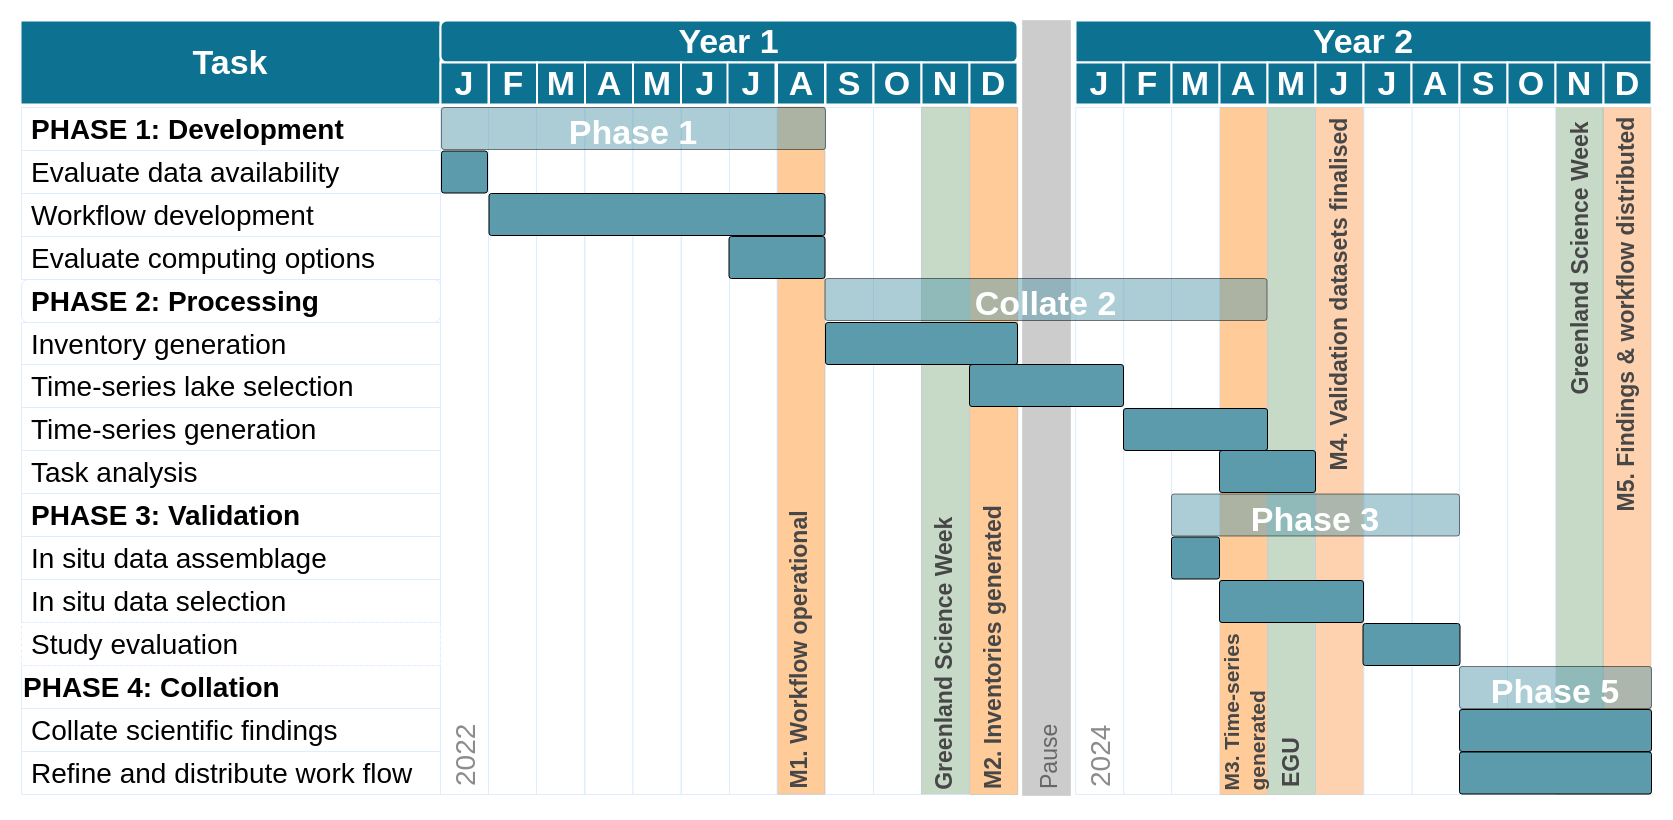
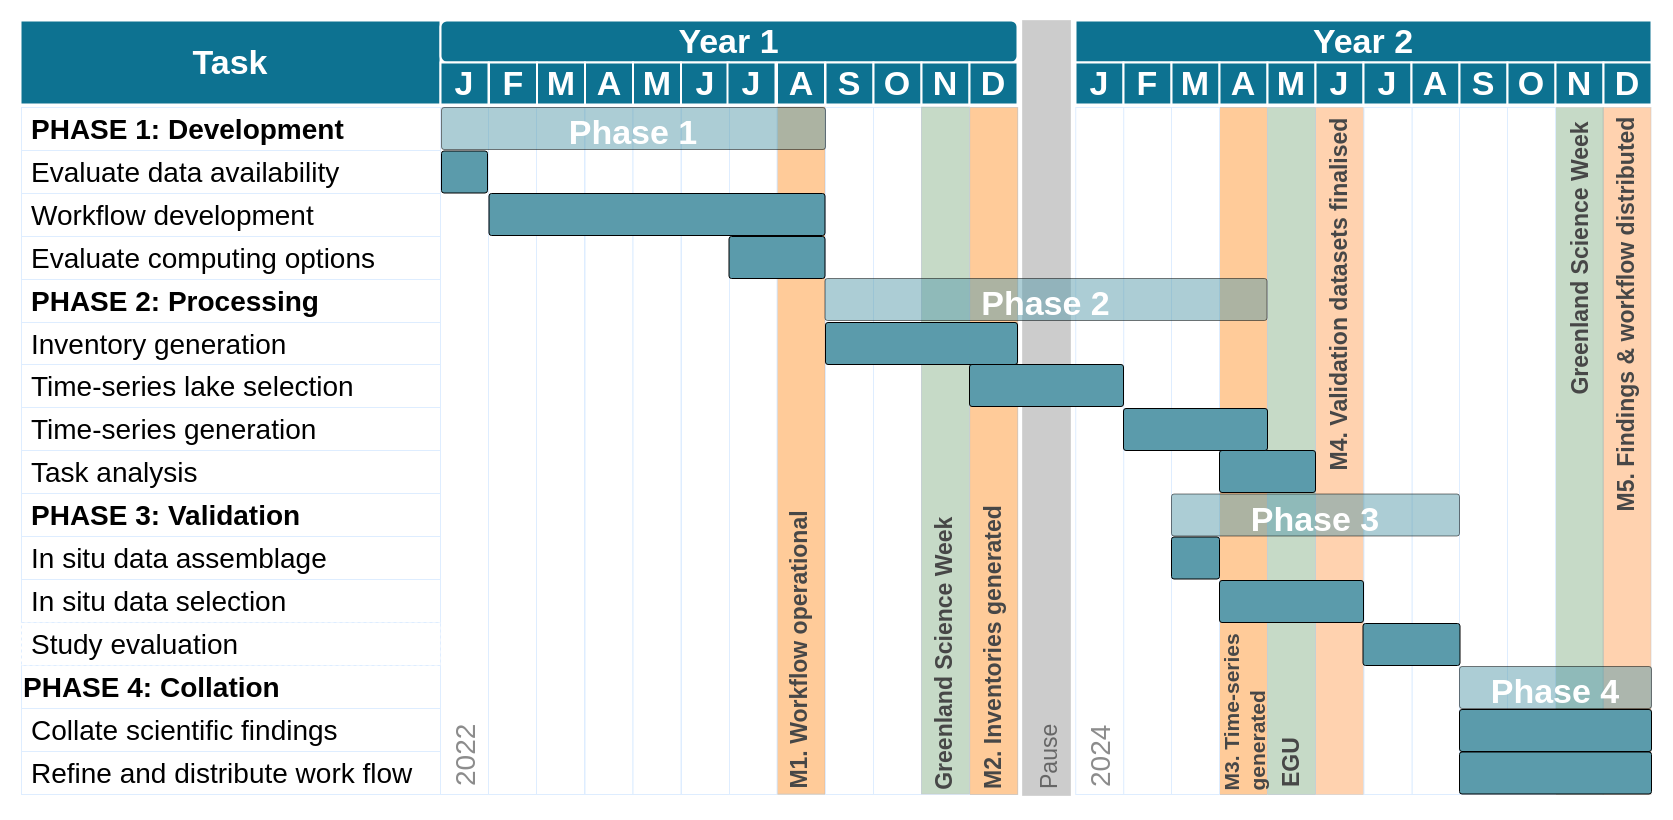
- <mxCell id="22" value="PHASE 2: Processing" style="align=left;strokeColor=#DEEDFF;fontSize=28;fontStyle=1;whiteSpace=wrap;spacingLeft=8;rounded=1;" parent="1" vertex="1"><mxGeometry x="21" y="279" width="419" height="43" as="geometry" /></mxCell>
+ <mxCell id="22" value="PHASE 2: Processing" style="align=left;strokeColor=#DEEDFF;fontSize=28;fontStyle=1;whiteSpace=wrap;spacingLeft=8;" parent="1" vertex="1"><mxGeometry x="21" y="279" width="419" height="43" as="geometry" /></mxCell>
- <mxCell id="99" value="Collate 2" style="shape=mxgraph.flowchart.process;strokeColor=#000000;strokeWidth=1;fontSize=34;fontColor=#ffffff;fontStyle=1;opacity=50;fillColor=#5B9BAB;" parent="1" vertex="1"><mxGeometry x="824.5" y="278" width="442" height="42" as="geometry" /></mxCell>
+ <mxCell id="99" value="Phase 2" style="shape=mxgraph.flowchart.process;strokeColor=#000000;strokeWidth=1;fontSize=34;fontColor=#ffffff;fontStyle=1;opacity=50;fillColor=#5B9BAB;" parent="1" vertex="1"><mxGeometry x="824.5" y="278" width="442" height="42" as="geometry" /></mxCell>
- <mxCell id="97" value="Phase 5" style="shape=mxgraph.flowchart.process;strokeColor=#000000;strokeWidth=1;fontSize=34;fontColor=#ffffff;fontStyle=1;opacity=50;fillColor=#5B9BAB;" parent="1" vertex="1"><mxGeometry x="1459" y="666" width="192" height="42" as="geometry" /></mxCell>
+ <mxCell id="97" value="Phase 4" style="shape=mxgraph.flowchart.process;strokeColor=#000000;strokeWidth=1;fontSize=34;fontColor=#ffffff;fontStyle=1;opacity=50;fillColor=#5B9BAB;" parent="1" vertex="1"><mxGeometry x="1459" y="666" width="192" height="42" as="geometry" /></mxCell>
